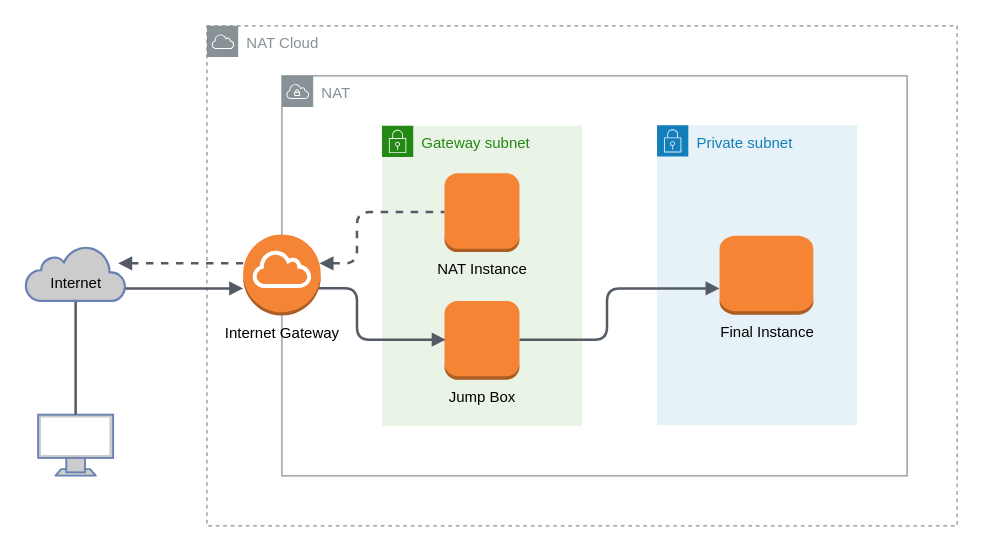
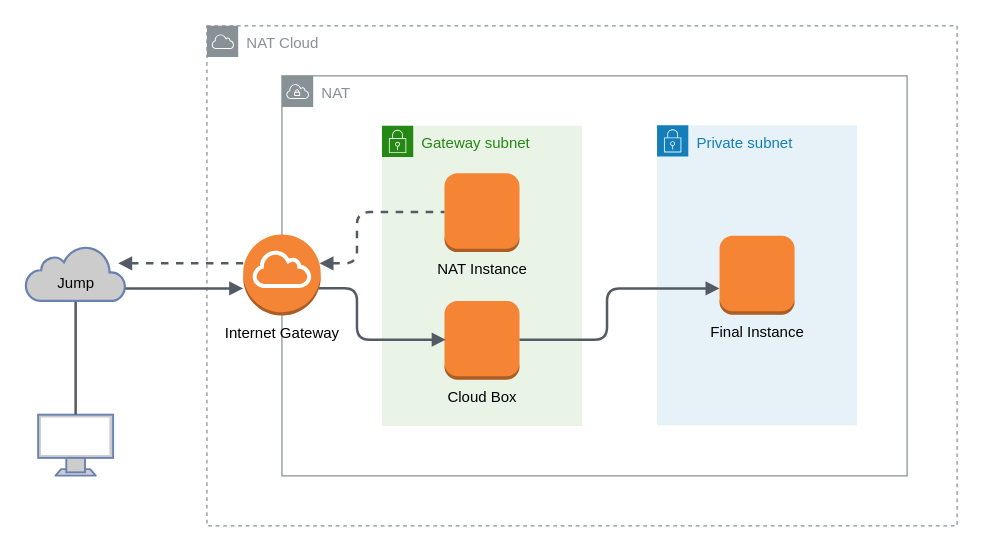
- <mxCell id="16" value="&lt;div&gt;&lt;br&gt;&lt;/div&gt;&lt;div&gt;Internet&lt;/div&gt;" style="html=1;outlineConnect=0;fillColor=#CCCCCC;strokeColor=#6881B3;gradientColor=none;gradientDirection=north;strokeWidth=2;shape=mxgraph.networks.cloud;fontColor=#000000;aspect=fixed;" parent="1" vertex="1"><mxGeometry x="20" y="196" width="80" height="44" as="geometry" /></mxCell>
+ <mxCell id="16" value="&lt;div&gt;&lt;br&gt;&lt;/div&gt;&lt;div&gt;Jump&lt;/div&gt;" style="html=1;outlineConnect=0;fillColor=#CCCCCC;strokeColor=#6881B3;gradientColor=none;gradientDirection=north;strokeWidth=2;shape=mxgraph.networks.cloud;fontColor=#000000;aspect=fixed;" parent="1" vertex="1"><mxGeometry x="20" y="196" width="80" height="44" as="geometry" /></mxCell>
- <mxCell id="7" value="Final Instance" style="outlineConnect=0;dashed=0;verticalLabelPosition=bottom;verticalAlign=top;align=center;html=1;shape=mxgraph.aws3.instance;fillColor=#F58534;gradientColor=none;" parent="1" vertex="1"><mxGeometry x="575" y="188" width="75" height="63" as="geometry" /></mxCell>
+ <mxCell id="7" value="Final Instance" style="outlineConnect=0;dashed=0;verticalLabelPosition=bottom;verticalAlign=top;align=center;html=1;shape=mxgraph.aws3.instance;fillColor=#F58534;gradientColor=none;" parent="1" vertex="1"><mxGeometry x="575" y="188" width="60" height="63" as="geometry" /></mxCell>
- <mxCell id="9" value="&lt;div&gt;Jump Box&lt;/div&gt;" style="outlineConnect=0;dashed=0;verticalLabelPosition=bottom;verticalAlign=top;align=center;html=1;shape=mxgraph.aws3.instance;fillColor=#F58534;gradientColor=none;" vertex="1" parent="1"><mxGeometry x="355" y="240" width="60" height="63" as="geometry" /></mxCell>
+ <mxCell id="9" value="&lt;div&gt;Cloud Box&lt;/div&gt;" style="outlineConnect=0;dashed=0;verticalLabelPosition=bottom;verticalAlign=top;align=center;html=1;shape=mxgraph.aws3.instance;fillColor=#F58534;gradientColor=none;" vertex="1" parent="1"><mxGeometry x="355" y="240" width="60" height="63" as="geometry" /></mxCell>
